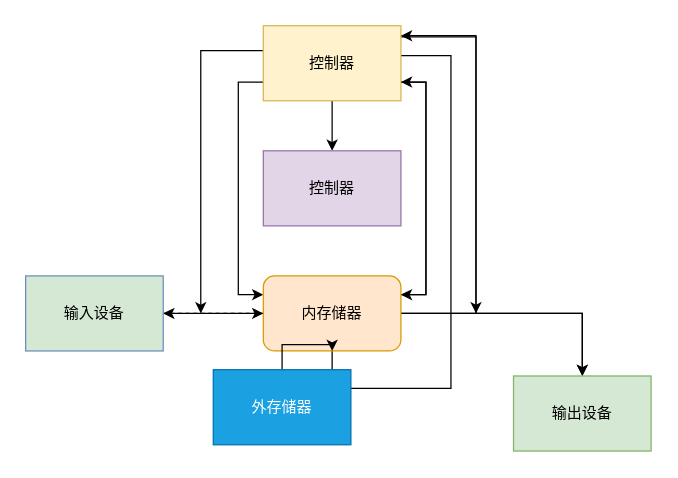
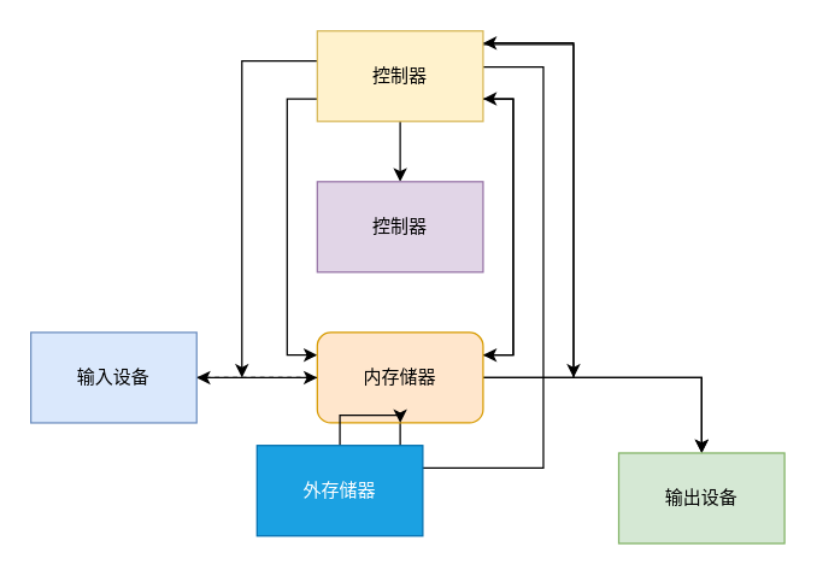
- <mxCell id="18" value="输入设备" style="rounded=0;whiteSpace=wrap;html=1;shadow=0;glass=0;labelBackgroundColor=none;sketch=0;fillColor=#d5e8d4;strokeColor=#6c8ebf;" vertex="1" parent="1"><mxGeometry x="20" y="220" width="110" height="60" as="geometry" /></mxCell>
+ <mxCell id="18" value="输入设备" style="rounded=0;whiteSpace=wrap;html=1;shadow=0;glass=0;labelBackgroundColor=none;sketch=0;fillColor=#dae8fc;strokeColor=#6c8ebf;" vertex="1" parent="1"><mxGeometry x="20" y="220" width="110" height="60" as="geometry" /></mxCell>
